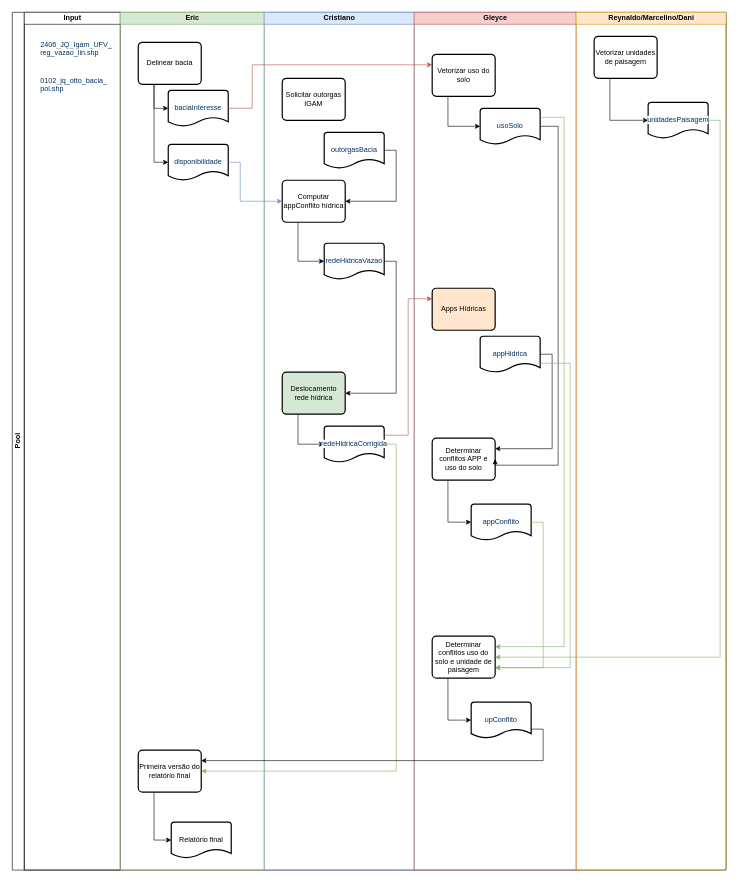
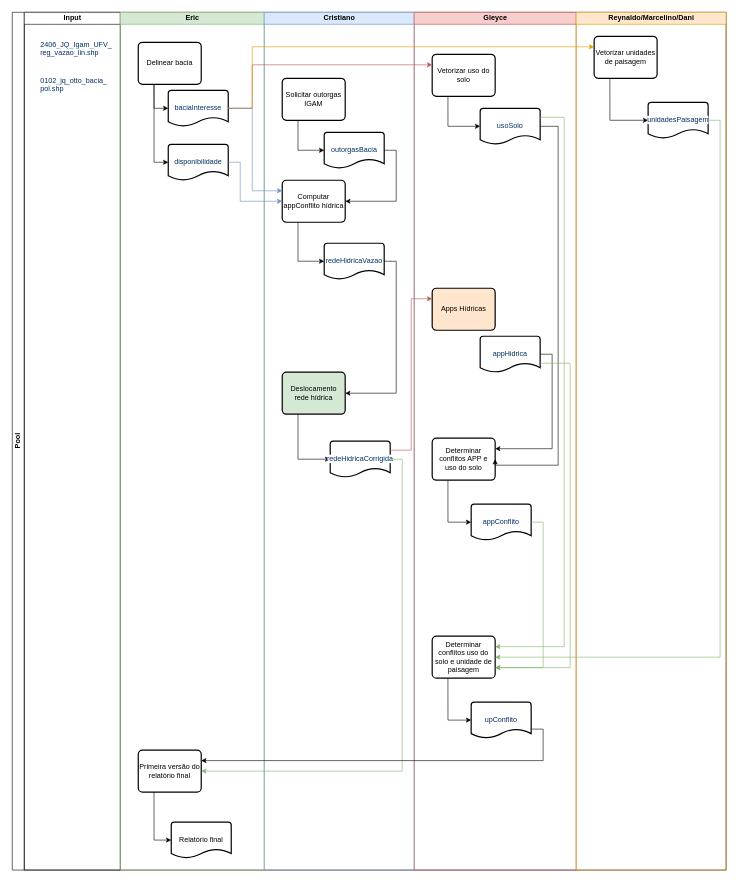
+ <mxCell id="50" style="edgeStyle=orthogonalEdgeStyle;rounded=0;orthogonalLoop=1;jettySize=auto;html=1;exitX=1;exitY=0.5;exitDx=0;exitDy=0;exitPerimeter=0;entryX=0;entryY=0.25;entryDx=0;entryDy=0;fillColor=#ffe6cc;strokeColor=#d79b00;" parent="2" source="12" target="46" edge="1"><mxGeometry relative="1" as="geometry"><Array as="points"><mxPoint x="400" y="160" /><mxPoint x="400" y="58" /></Array></mxGeometry></mxCell>
+ <mxCell id="22" style="edgeStyle=orthogonalEdgeStyle;rounded=0;orthogonalLoop=1;jettySize=auto;html=1;exitX=0.25;exitY=1;exitDx=0;exitDy=0;entryX=0;entryY=0.5;entryDx=0;entryDy=0;entryPerimeter=0;" parent="15" source="23" target="21" edge="1"><mxGeometry relative="1" as="geometry" /></mxCell>
+ <mxCell id="52" style="edgeStyle=orthogonalEdgeStyle;rounded=0;orthogonalLoop=1;jettySize=auto;html=1;exitX=1;exitY=0.5;exitDx=0;exitDy=0;exitPerimeter=0;entryX=0;entryY=0.25;entryDx=0;entryDy=0;fillColor=#dae8fc;strokeColor=#6c8ebf;" parent="2" source="12" target="17" edge="1"><mxGeometry relative="1" as="geometry"><Array as="points"><mxPoint x="400" y="160" /><mxPoint x="400" y="298" /></Array></mxGeometry></mxCell>
- <mxCell id="26" value="&lt;span style=&quot;color: rgb(3 , 47 , 98) ; font-family: , &amp;#34;consolas&amp;#34; , &amp;#34;liberation mono&amp;#34; , &amp;#34;menlo&amp;#34; , monospace ; background-color: rgb(255 , 255 , 255)&quot;&gt;redeHidricaCorrigida&lt;br&gt;&lt;/span&gt;" style="strokeWidth=2;html=1;shape=mxgraph.flowchart.document2;whiteSpace=wrap;size=0.25;" parent="15" vertex="1"><mxGeometry x="100" y="690" width="100" height="60" as="geometry" /></mxCell>
+ <mxCell id="26" value="&lt;span style=&quot;color: rgb(3 , 47 , 98) ; font-family: , &amp;#34;consolas&amp;#34; , &amp;#34;liberation mono&amp;#34; , &amp;#34;menlo&amp;#34; , monospace ; background-color: rgb(255 , 255 , 255)&quot;&gt;redeHidricaCorrigida&lt;br&gt;&lt;/span&gt;" style="strokeWidth=2;html=1;shape=mxgraph.flowchart.document2;whiteSpace=wrap;size=0.25;" parent="15" vertex="1"><mxGeometry x="110" y="715" width="100" height="60" as="geometry" /></mxCell>
